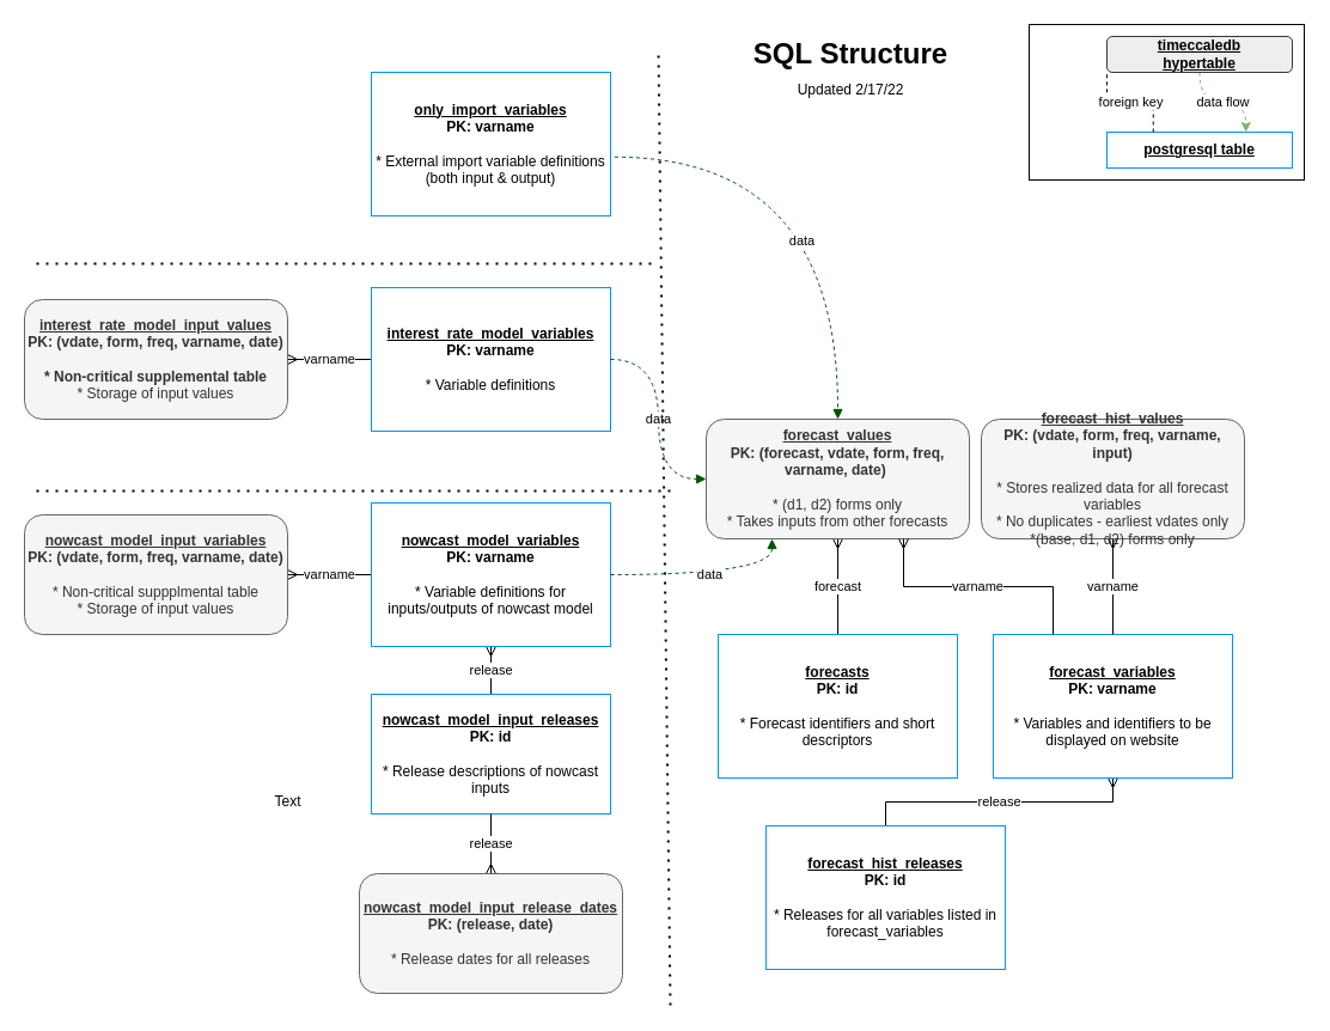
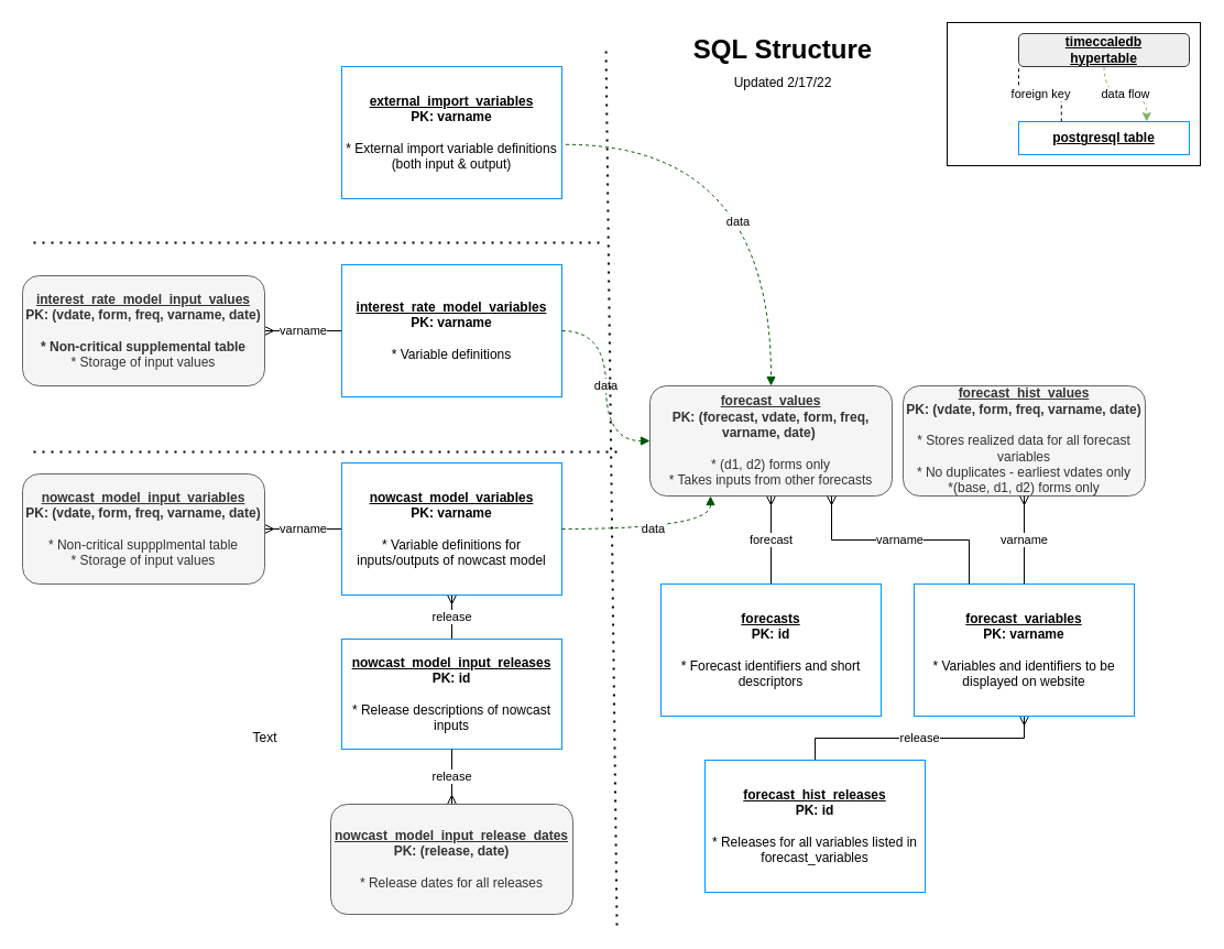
- <mxCell id="21" value="&lt;u&gt;only_import_variables&lt;br&gt;&lt;/u&gt;PK: varname&lt;br&gt;&lt;div&gt;&lt;br&gt;&lt;/div&gt;&lt;div&gt;&lt;span style=&quot;font-weight: 400&quot;&gt;* External import variable definitions (both input &amp;amp; output)&lt;/span&gt;&lt;/div&gt;" style="rounded=0;whiteSpace=wrap;html=1;glass=0;shadow=0;sketch=0;fontStyle=1;align=center;strokeColor=#0392FF;" parent="1" vertex="1"><mxGeometry x="310" y="60" width="200" height="120" as="geometry" /></mxCell>
+ <mxCell id="21" value="&lt;u&gt;external_import_variables&lt;br&gt;&lt;/u&gt;PK: varname&lt;br&gt;&lt;div&gt;&lt;br&gt;&lt;/div&gt;&lt;div&gt;&lt;span style=&quot;font-weight: 400&quot;&gt;* External import variable definitions (both input &amp;amp; output)&lt;/span&gt;&lt;/div&gt;" style="rounded=0;whiteSpace=wrap;html=1;glass=0;shadow=0;sketch=0;fontStyle=1;align=center;strokeColor=#0392FF;" parent="1" vertex="1"><mxGeometry x="310" y="60" width="200" height="120" as="geometry" /></mxCell>
- <mxCell id="8" value="&lt;u&gt;forecast_hist_values&lt;br&gt;&lt;/u&gt;PK: (vdate, form, freq, varname, input)&lt;br&gt;&amp;nbsp;&lt;br&gt;&lt;div&gt;&lt;span style=&quot;font-weight: 400&quot;&gt;* Stores realized data for all forecast variables&lt;/span&gt;&lt;/div&gt;&lt;div&gt;&lt;span style=&quot;font-weight: 400&quot;&gt;* No duplicates - earliest vdates only&lt;/span&gt;&lt;/div&gt;&lt;div&gt;&lt;span style=&quot;font-weight: 400&quot;&gt;*(base, d1, d2) forms only&lt;/span&gt;&lt;/div&gt;" style="rounded=1;whiteSpace=wrap;html=1;glass=0;shadow=0;sketch=0;fontStyle=1;align=center;fillColor=#f5f5f5;fontColor=#333333;strokeColor=#666666;" parent="1" vertex="1"><mxGeometry x="820" y="350" width="220" height="100" as="geometry" /></mxCell>
+ <mxCell id="8" value="&lt;u&gt;forecast_hist_values&lt;br&gt;&lt;/u&gt;PK: (vdate, form, freq, varname, date)&lt;br&gt;&amp;nbsp;&lt;br&gt;&lt;div&gt;&lt;span style=&quot;font-weight: 400&quot;&gt;* Stores realized data for all forecast variables&lt;/span&gt;&lt;/div&gt;&lt;div&gt;&lt;span style=&quot;font-weight: 400&quot;&gt;* No duplicates - earliest vdates only&lt;/span&gt;&lt;/div&gt;&lt;div&gt;&lt;span style=&quot;font-weight: 400&quot;&gt;*(base, d1, d2) forms only&lt;/span&gt;&lt;/div&gt;" style="rounded=1;whiteSpace=wrap;html=1;glass=0;shadow=0;sketch=0;fontStyle=1;align=center;fillColor=#f5f5f5;fontColor=#333333;strokeColor=#666666;" parent="1" vertex="1"><mxGeometry x="820" y="350" width="220" height="100" as="geometry" /></mxCell>
